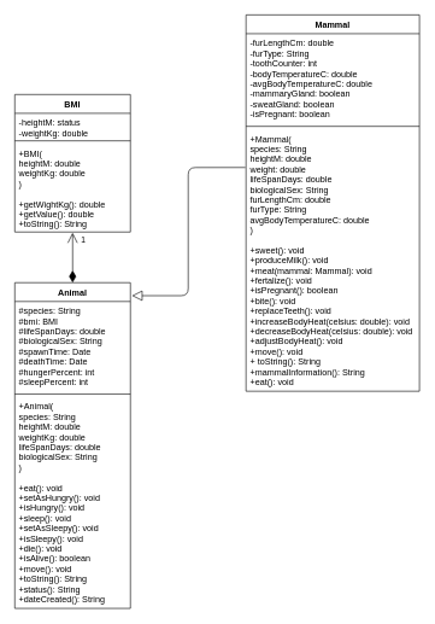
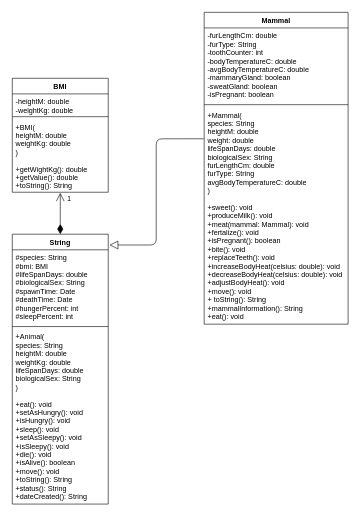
- <mxCell id="7" value="-heightM: status&#10;-weightKg: double" style="text;strokeColor=none;fillColor=none;align=left;verticalAlign=top;spacingLeft=4;spacingRight=4;overflow=hidden;rotatable=0;points=[[0,0.5],[1,0.5]];portConstraint=eastwest;" vertex="1" parent="6"><mxGeometry y="26" width="160" height="34" as="geometry" /></mxCell>
+ <mxCell id="7" value="-heightM: double&#10;-weightKg: double" style="text;strokeColor=none;fillColor=none;align=left;verticalAlign=top;spacingLeft=4;spacingRight=4;overflow=hidden;rotatable=0;points=[[0,0.5],[1,0.5]];portConstraint=eastwest;" vertex="1" parent="6"><mxGeometry y="26" width="160" height="34" as="geometry" /></mxCell>
- <mxCell id="2" value="Animal" style="swimlane;fontStyle=1;align=center;verticalAlign=top;childLayout=stackLayout;horizontal=1;startSize=26;horizontalStack=0;resizeParent=1;resizeParentMax=0;resizeLast=0;collapsible=1;marginBottom=0;" vertex="1" parent="1"><mxGeometry x="20" y="390" width="160" height="450" as="geometry" /></mxCell>
+ <mxCell id="2" value="String" style="swimlane;fontStyle=1;align=center;verticalAlign=top;childLayout=stackLayout;horizontal=1;startSize=26;horizontalStack=0;resizeParent=1;resizeParentMax=0;resizeLast=0;collapsible=1;marginBottom=0;" vertex="1" parent="1"><mxGeometry x="20" y="390" width="160" height="450" as="geometry" /></mxCell>
